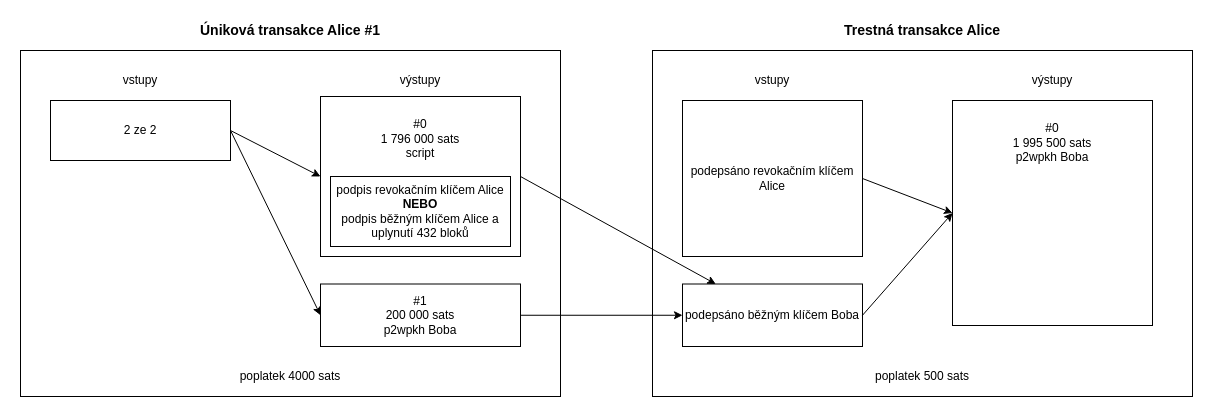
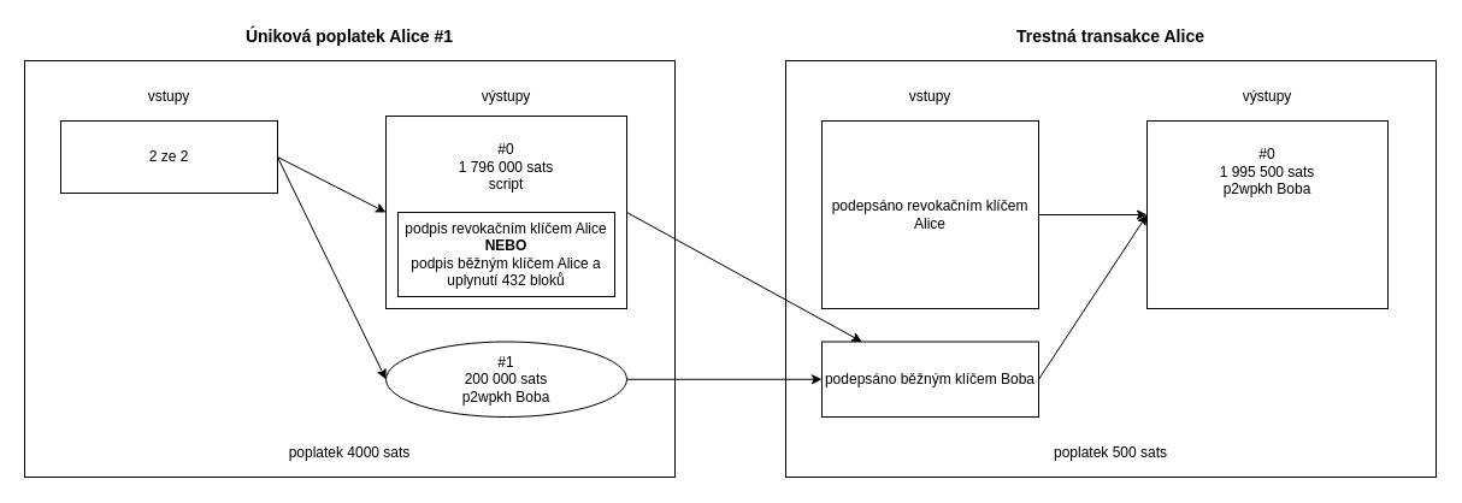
- <mxCell id="16" value="&lt;span style=&quot;font-size: 14px&quot;&gt;&lt;b&gt;Úniková transakce Alice #1&lt;br&gt;&lt;/b&gt;&lt;/span&gt;" style="text;html=1;strokeColor=none;fillColor=none;align=center;verticalAlign=middle;whiteSpace=wrap;rounded=0;" parent="1" vertex="1"><mxGeometry x="40" y="20" width="500" height="20" as="geometry" /></mxCell>
+ <mxCell id="16" value="&lt;span style=&quot;font-size: 14px&quot;&gt;&lt;b&gt;Úniková poplatek Alice #1&lt;br&gt;&lt;/b&gt;&lt;/span&gt;" style="text;html=1;strokeColor=none;fillColor=none;align=center;verticalAlign=middle;whiteSpace=wrap;rounded=0;" parent="1" vertex="1"><mxGeometry x="40" y="20" width="500" height="20" as="geometry" /></mxCell>
- <mxCell id="4" value="&lt;br&gt;#0&lt;br&gt;&lt;span class=&quot;qv3Wpe&quot; id=&quot;cwos&quot;&gt;1 995 500&amp;nbsp;&lt;/span&gt;sats&lt;br&gt;p2wpkh Boba&lt;br&gt;" style="rounded=0;whiteSpace=wrap;html=1;verticalAlign=top;" parent="1" vertex="1"><mxGeometry x="952" y="100" width="200" height="225" as="geometry" /></mxCell>
+ <mxCell id="4" value="&lt;br&gt;#0&lt;br&gt;&lt;span class=&quot;qv3Wpe&quot; id=&quot;cwos&quot;&gt;1 995 500&amp;nbsp;&lt;/span&gt;sats&lt;br&gt;p2wpkh Boba&lt;br&gt;" style="rounded=0;whiteSpace=wrap;html=1;verticalAlign=top;" parent="1" vertex="1"><mxGeometry x="952" y="100" width="200" height="156" as="geometry" /></mxCell>
- <mxCell id="19" value="#1&lt;br&gt;&lt;span class=&quot;qv3Wpe&quot; id=&quot;cwos&quot;&gt;200 000&amp;nbsp;&lt;/span&gt;sats&lt;br&gt;p2wpkh Boba" style="rounded=0;whiteSpace=wrap;html=1;" parent="1" vertex="1"><mxGeometry x="320" y="283.5" width="200" height="62.5" as="geometry" /></mxCell>
+ <mxCell id="19" value="#1&lt;br&gt;&lt;span class=&quot;qv3Wpe&quot; id=&quot;cwos&quot;&gt;200 000&amp;nbsp;&lt;/span&gt;sats&lt;br&gt;p2wpkh Boba" style="ellipse;whiteSpace=wrap;html=1;" parent="1" vertex="1"><mxGeometry x="320" y="283.5" width="200" height="62.5" as="geometry" /></mxCell>
